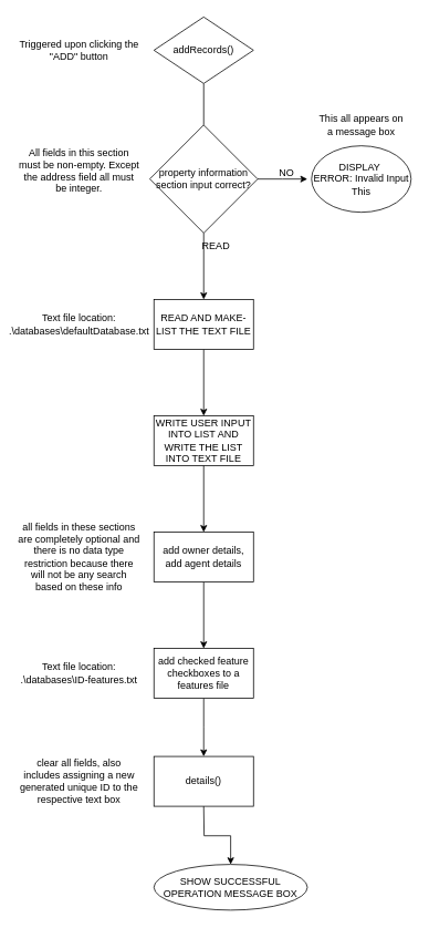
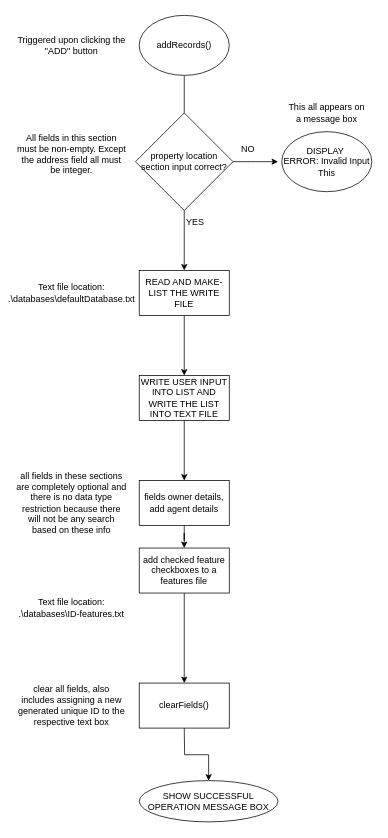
- <mxCell id="14" value="addRecords()" style="rhombus;whiteSpace=wrap;html=1;" parent="1" vertex="1"><mxGeometry x="185" y="20" width="120" height="80" as="geometry" /></mxCell>
+ <mxCell id="14" value="addRecords()" style="ellipse;whiteSpace=wrap;html=1;" parent="1" vertex="1"><mxGeometry x="185" y="20" width="120" height="80" as="geometry" /></mxCell>
- <mxCell id="5" value="NO" style="text;html=1;strokeColor=none;fillColor=none;align=center;verticalAlign=middle;whiteSpace=wrap;rounded=0;" parent="1" vertex="1"><mxGeometry x="325" y="198" width="40" height="20" as="geometry" /></mxCell>
+ <mxCell id="5" value="NO" style="text;html=1;strokeColor=none;fillColor=none;align=center;verticalAlign=middle;whiteSpace=wrap;rounded=0;" parent="1" vertex="1"><mxGeometry x="310" y="188" width="40" height="20" as="geometry" /></mxCell>
- <mxCell id="4" value="&lt;span&gt;property information section input correct?&lt;/span&gt;" style="rhombus;whiteSpace=wrap;html=1;" parent="1" vertex="1"><mxGeometry x="180" y="150" width="130" height="130" as="geometry" /></mxCell>
+ <mxCell id="4" value="&lt;span&gt;property location section input correct?&lt;/span&gt;" style="rhombus;whiteSpace=wrap;html=1;" parent="1" vertex="1"><mxGeometry x="180" y="150" width="130" height="130" as="geometry" /></mxCell>
- <mxCell id="18" value="READ" style="text;html=1;strokeColor=none;fillColor=none;align=center;verticalAlign=middle;whiteSpace=wrap;rounded=0;" vertex="1" parent="1"><mxGeometry x="240" y="286" width="40" height="20" as="geometry" /></mxCell>
+ <mxCell id="18" value="YES" style="text;html=1;strokeColor=none;fillColor=none;align=center;verticalAlign=middle;whiteSpace=wrap;rounded=0;" vertex="1" parent="1"><mxGeometry x="240" y="286" width="40" height="20" as="geometry" /></mxCell>
- <mxCell id="8" value="&lt;span&gt;READ AND MAKE-LIST THE TEXT FILE&lt;/span&gt;" style="whiteSpace=wrap;html=1;" parent="1" vertex="1"><mxGeometry x="185" y="360" width="120" height="60" as="geometry" /></mxCell>
+ <mxCell id="8" value="&lt;span&gt;READ AND MAKE-LIST THE WRITE FILE&lt;/span&gt;" style="whiteSpace=wrap;html=1;" parent="1" vertex="1"><mxGeometry x="185" y="360" width="120" height="60" as="geometry" /></mxCell>
- <mxCell id="21" value="&lt;span&gt;add owner details, add agent details&lt;/span&gt;" style="whiteSpace=wrap;html=1;" vertex="1" parent="1"><mxGeometry x="185" y="640" width="120" height="60" as="geometry" /></mxCell>
+ <mxCell id="21" value="&lt;span&gt;fields owner details, add agent details&lt;/span&gt;" style="whiteSpace=wrap;html=1;" vertex="1" parent="1"><mxGeometry x="185" y="640" width="120" height="60" as="geometry" /></mxCell>
- <mxCell id="23" value="add checked feature checkboxes to a features file" style="whiteSpace=wrap;html=1;" vertex="1" parent="1"><mxGeometry x="185" y="780" width="120" height="60" as="geometry" /></mxCell>
+ <mxCell id="23" value="add checked feature checkboxes to a features file" style="whiteSpace=wrap;html=1;" vertex="1" parent="1"><mxGeometry x="185" y="730" width="120" height="60" as="geometry" /></mxCell>
- <mxCell id="26" value="details()" style="whiteSpace=wrap;html=1;" vertex="1" parent="1"><mxGeometry x="185" y="910" width="120" height="60" as="geometry" /></mxCell>
+ <mxCell id="26" value="clearFields()" style="whiteSpace=wrap;html=1;" vertex="1" parent="1"><mxGeometry x="185" y="910" width="120" height="60" as="geometry" /></mxCell>
